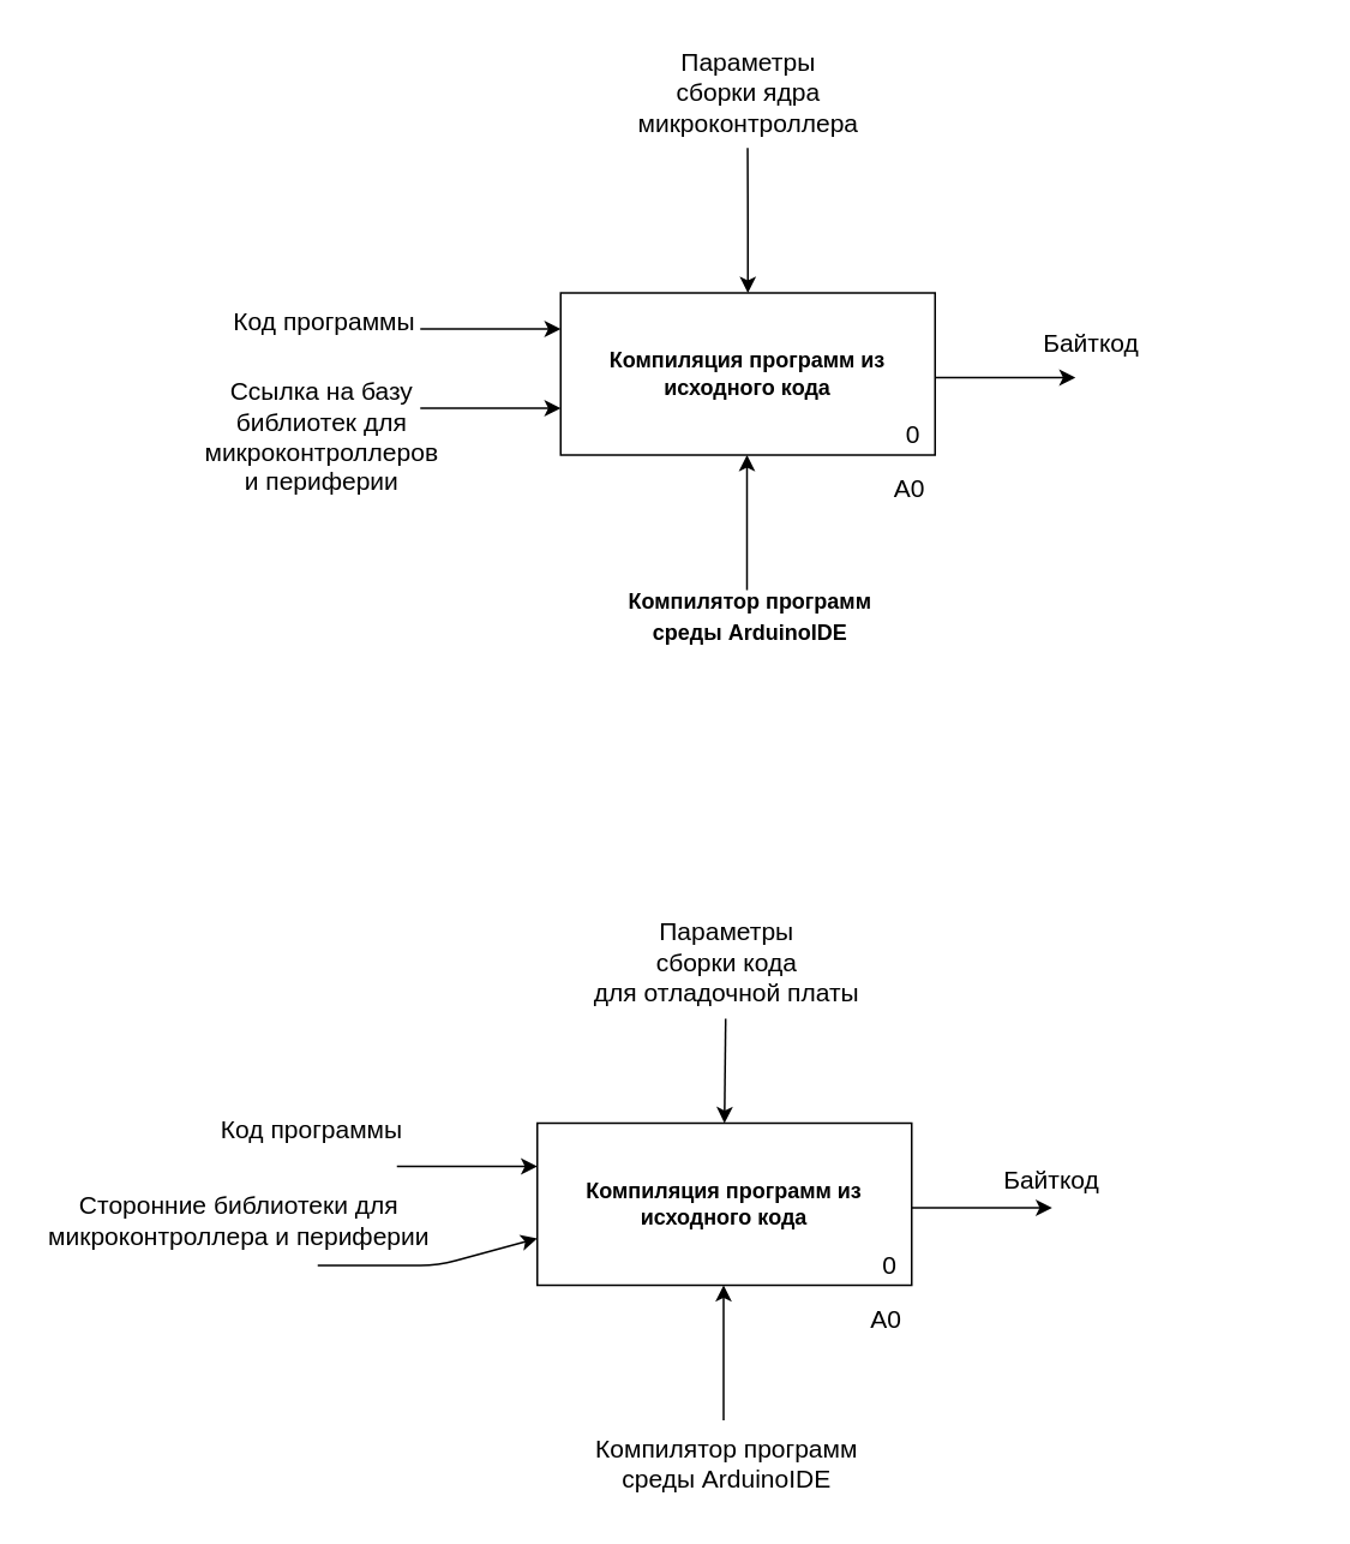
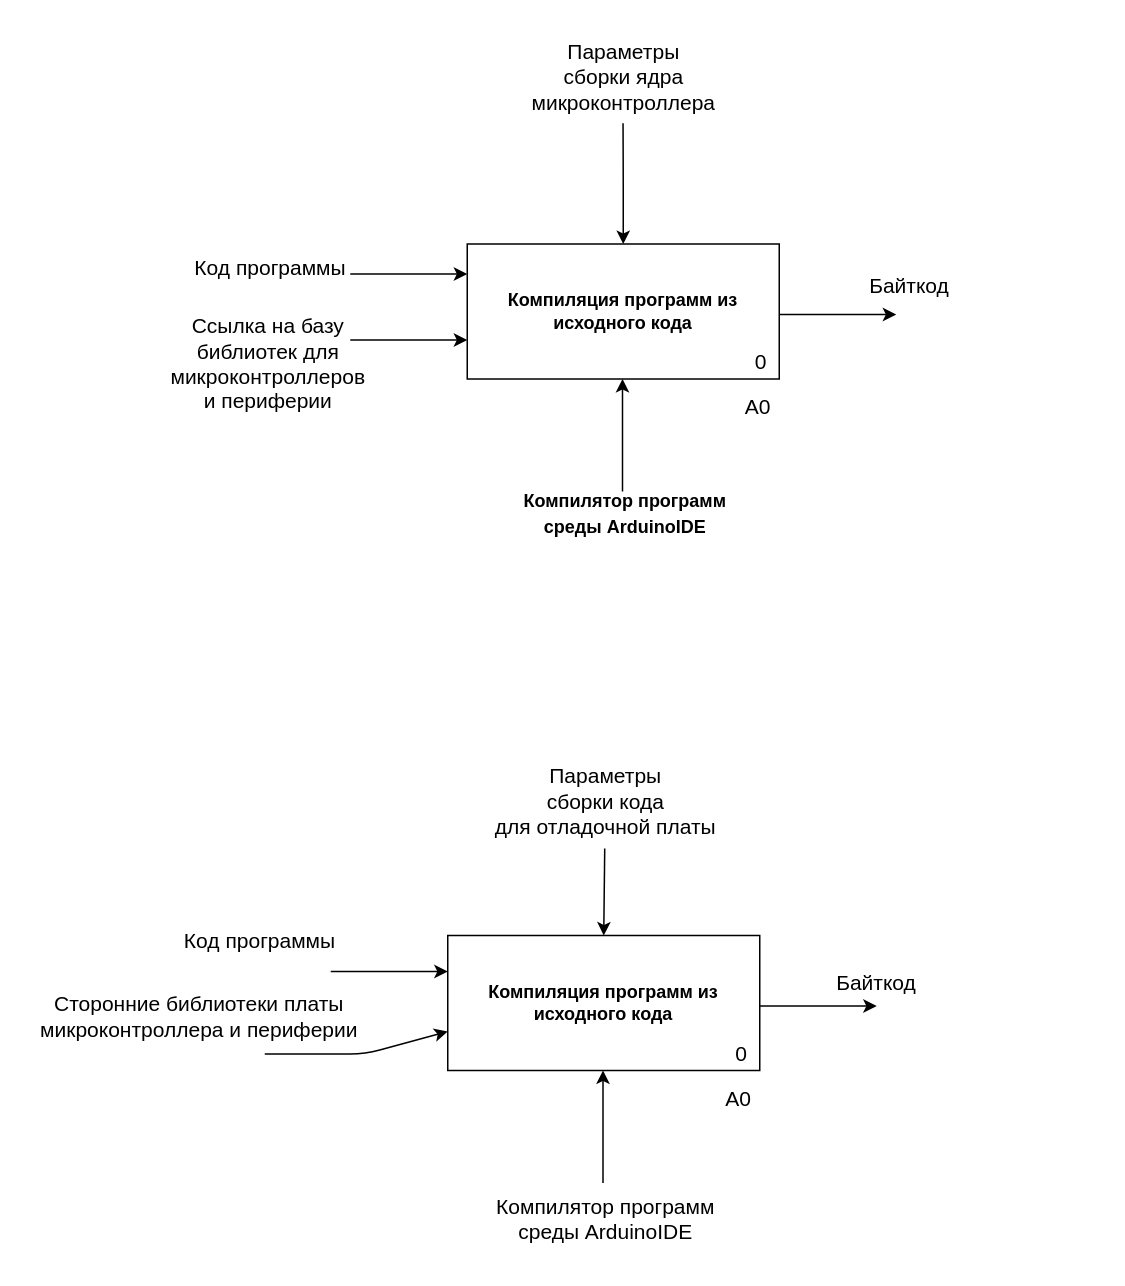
- <mxCell id="23" value="&lt;span style=&quot;font-size: 14px;&quot;&gt;Сторонние библиотеки для микроконтроллера и периферии&lt;/span&gt;" style="text;html=1;strokeColor=none;fillColor=none;align=center;verticalAlign=middle;whiteSpace=wrap;rounded=0;" parent="1" vertex="1"><mxGeometry x="20" y="650" width="225" height="54" as="geometry" /></mxCell>
+ <mxCell id="23" value="&lt;span style=&quot;font-size: 14px;&quot;&gt;Сторонние библиотеки платы микроконтроллера и периферии&lt;/span&gt;" style="text;html=1;strokeColor=none;fillColor=none;align=center;verticalAlign=middle;whiteSpace=wrap;rounded=0;" parent="1" vertex="1"><mxGeometry x="20" y="650" width="225" height="54" as="geometry" /></mxCell>
